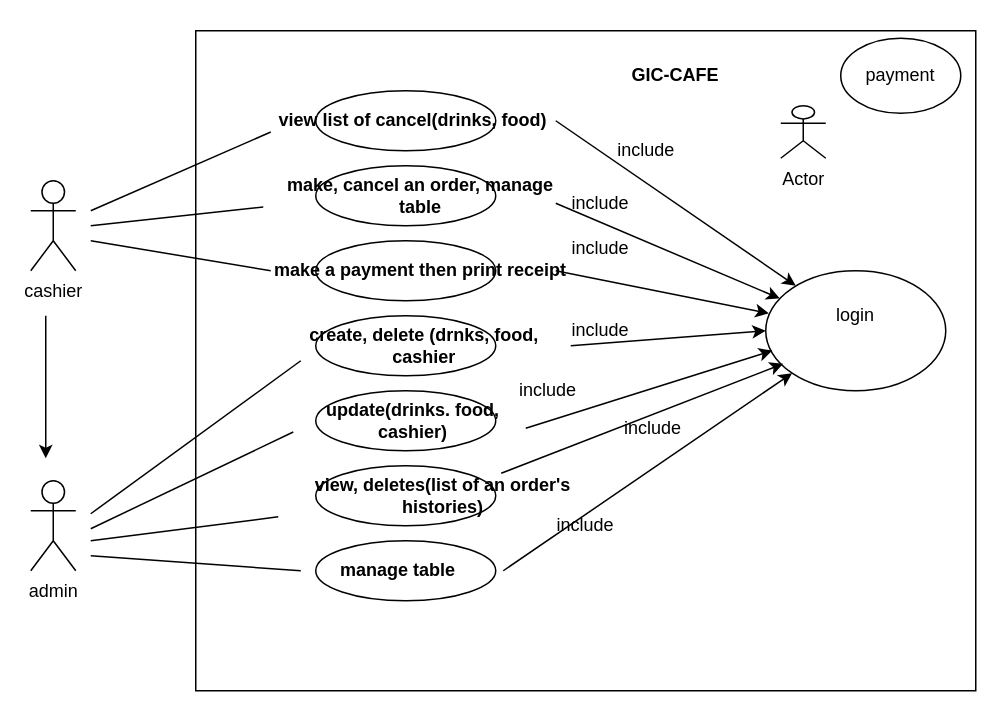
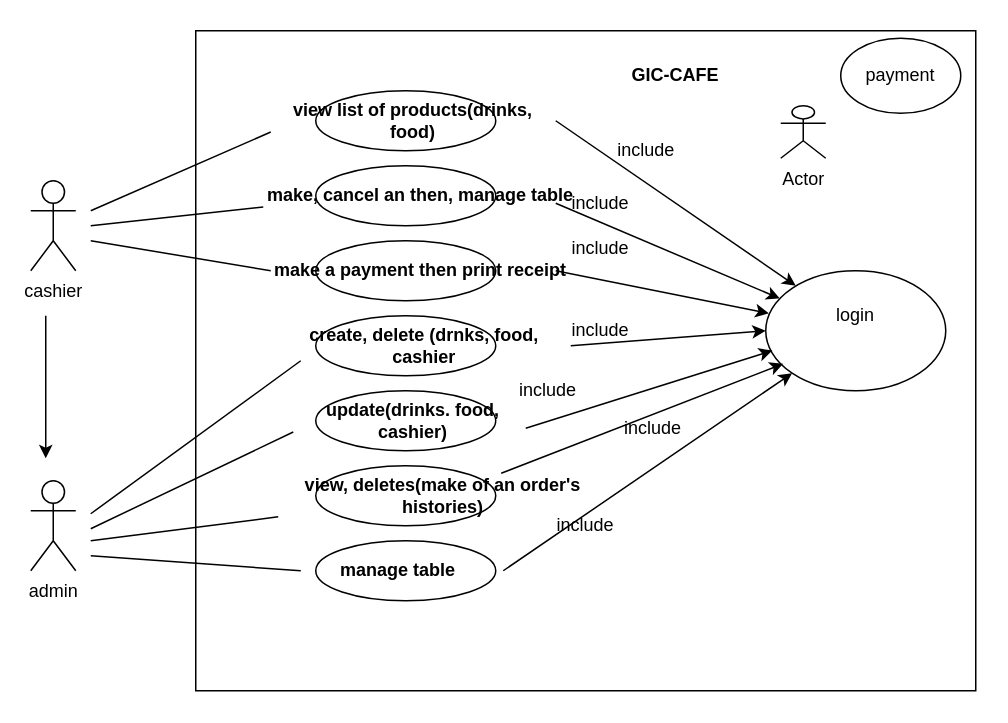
- <mxCell id="11" value="&lt;b&gt;view list of cancel(drinks, food)&lt;/b&gt;" style="text;html=1;strokeColor=none;fillColor=none;align=center;verticalAlign=middle;whiteSpace=wrap;rounded=0;" vertex="1" parent="1"><mxGeometry x="180" y="65" width="190" height="30" as="geometry" /></mxCell>
+ <mxCell id="11" value="&lt;b&gt;view list of products(drinks, food)&lt;/b&gt;" style="text;html=1;strokeColor=none;fillColor=none;align=center;verticalAlign=middle;whiteSpace=wrap;rounded=0;" vertex="1" parent="1"><mxGeometry x="180" y="65" width="190" height="30" as="geometry" /></mxCell>
- <mxCell id="12" value="&lt;b&gt;make, cancel an order, manage table&lt;/b&gt;" style="text;html=1;strokeColor=none;fillColor=none;align=center;verticalAlign=middle;whiteSpace=wrap;rounded=0;" vertex="1" parent="1"><mxGeometry x="175" y="115" width="210" height="30" as="geometry" /></mxCell>
+ <mxCell id="12" value="&lt;b&gt;make, cancel an then, manage table&lt;/b&gt;" style="text;html=1;strokeColor=none;fillColor=none;align=center;verticalAlign=middle;whiteSpace=wrap;rounded=0;" vertex="1" parent="1"><mxGeometry x="175" y="115" width="210" height="30" as="geometry" /></mxCell>
- <mxCell id="17" value="&lt;b&gt;view, deletes(list of an order's histories)&lt;/b&gt;" style="text;html=1;strokeColor=none;fillColor=none;align=center;verticalAlign=middle;whiteSpace=wrap;rounded=0;" vertex="1" parent="1"><mxGeometry x="185" y="315" width="220" height="30" as="geometry" /></mxCell>
+ <mxCell id="17" value="&lt;b&gt;view, deletes(make of an order's histories)&lt;/b&gt;" style="text;html=1;strokeColor=none;fillColor=none;align=center;verticalAlign=middle;whiteSpace=wrap;rounded=0;" vertex="1" parent="1"><mxGeometry x="185" y="315" width="220" height="30" as="geometry" /></mxCell>
